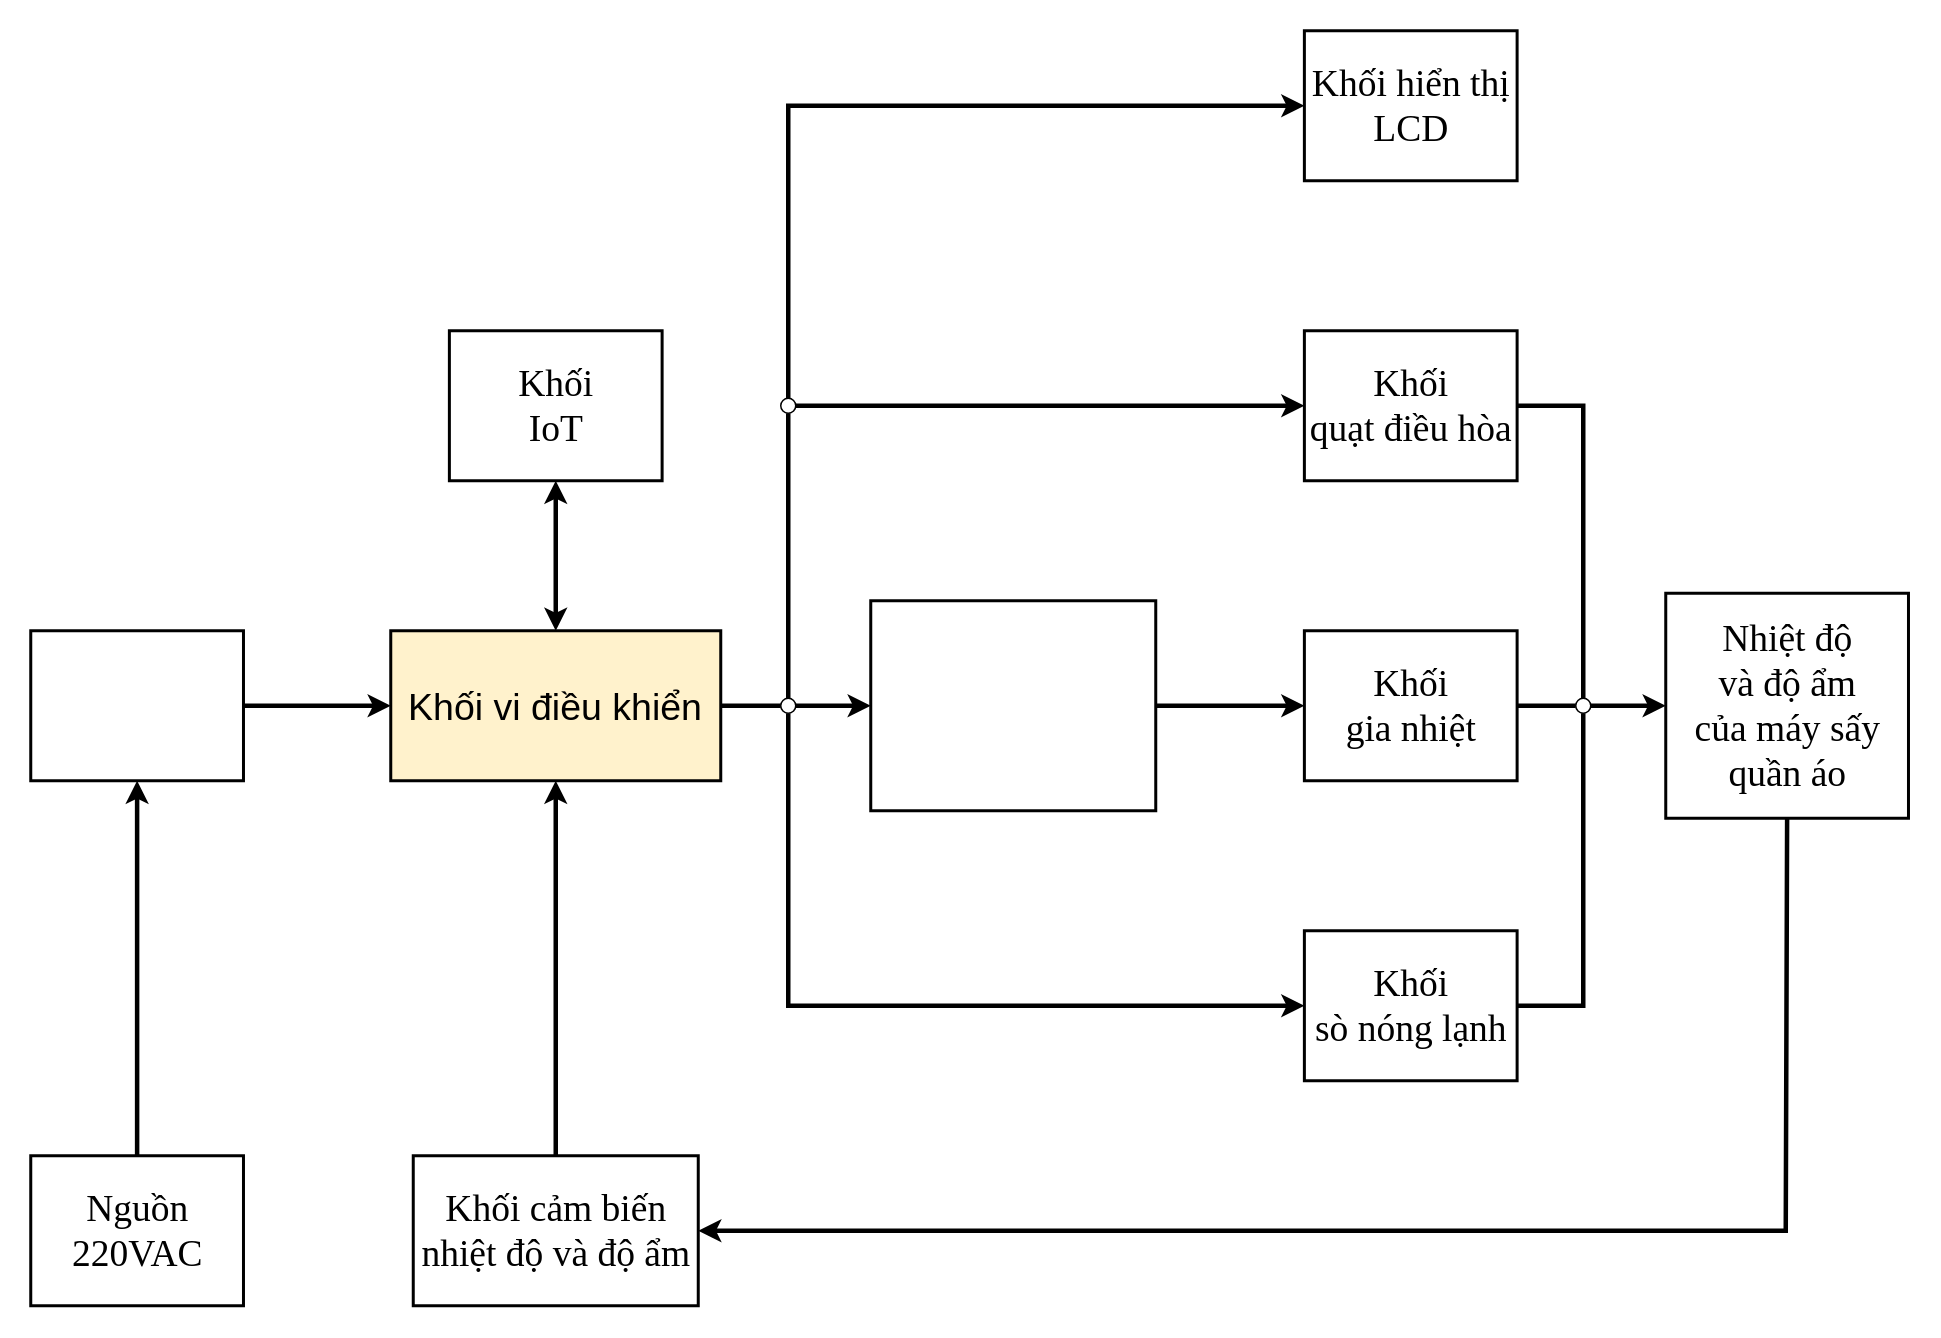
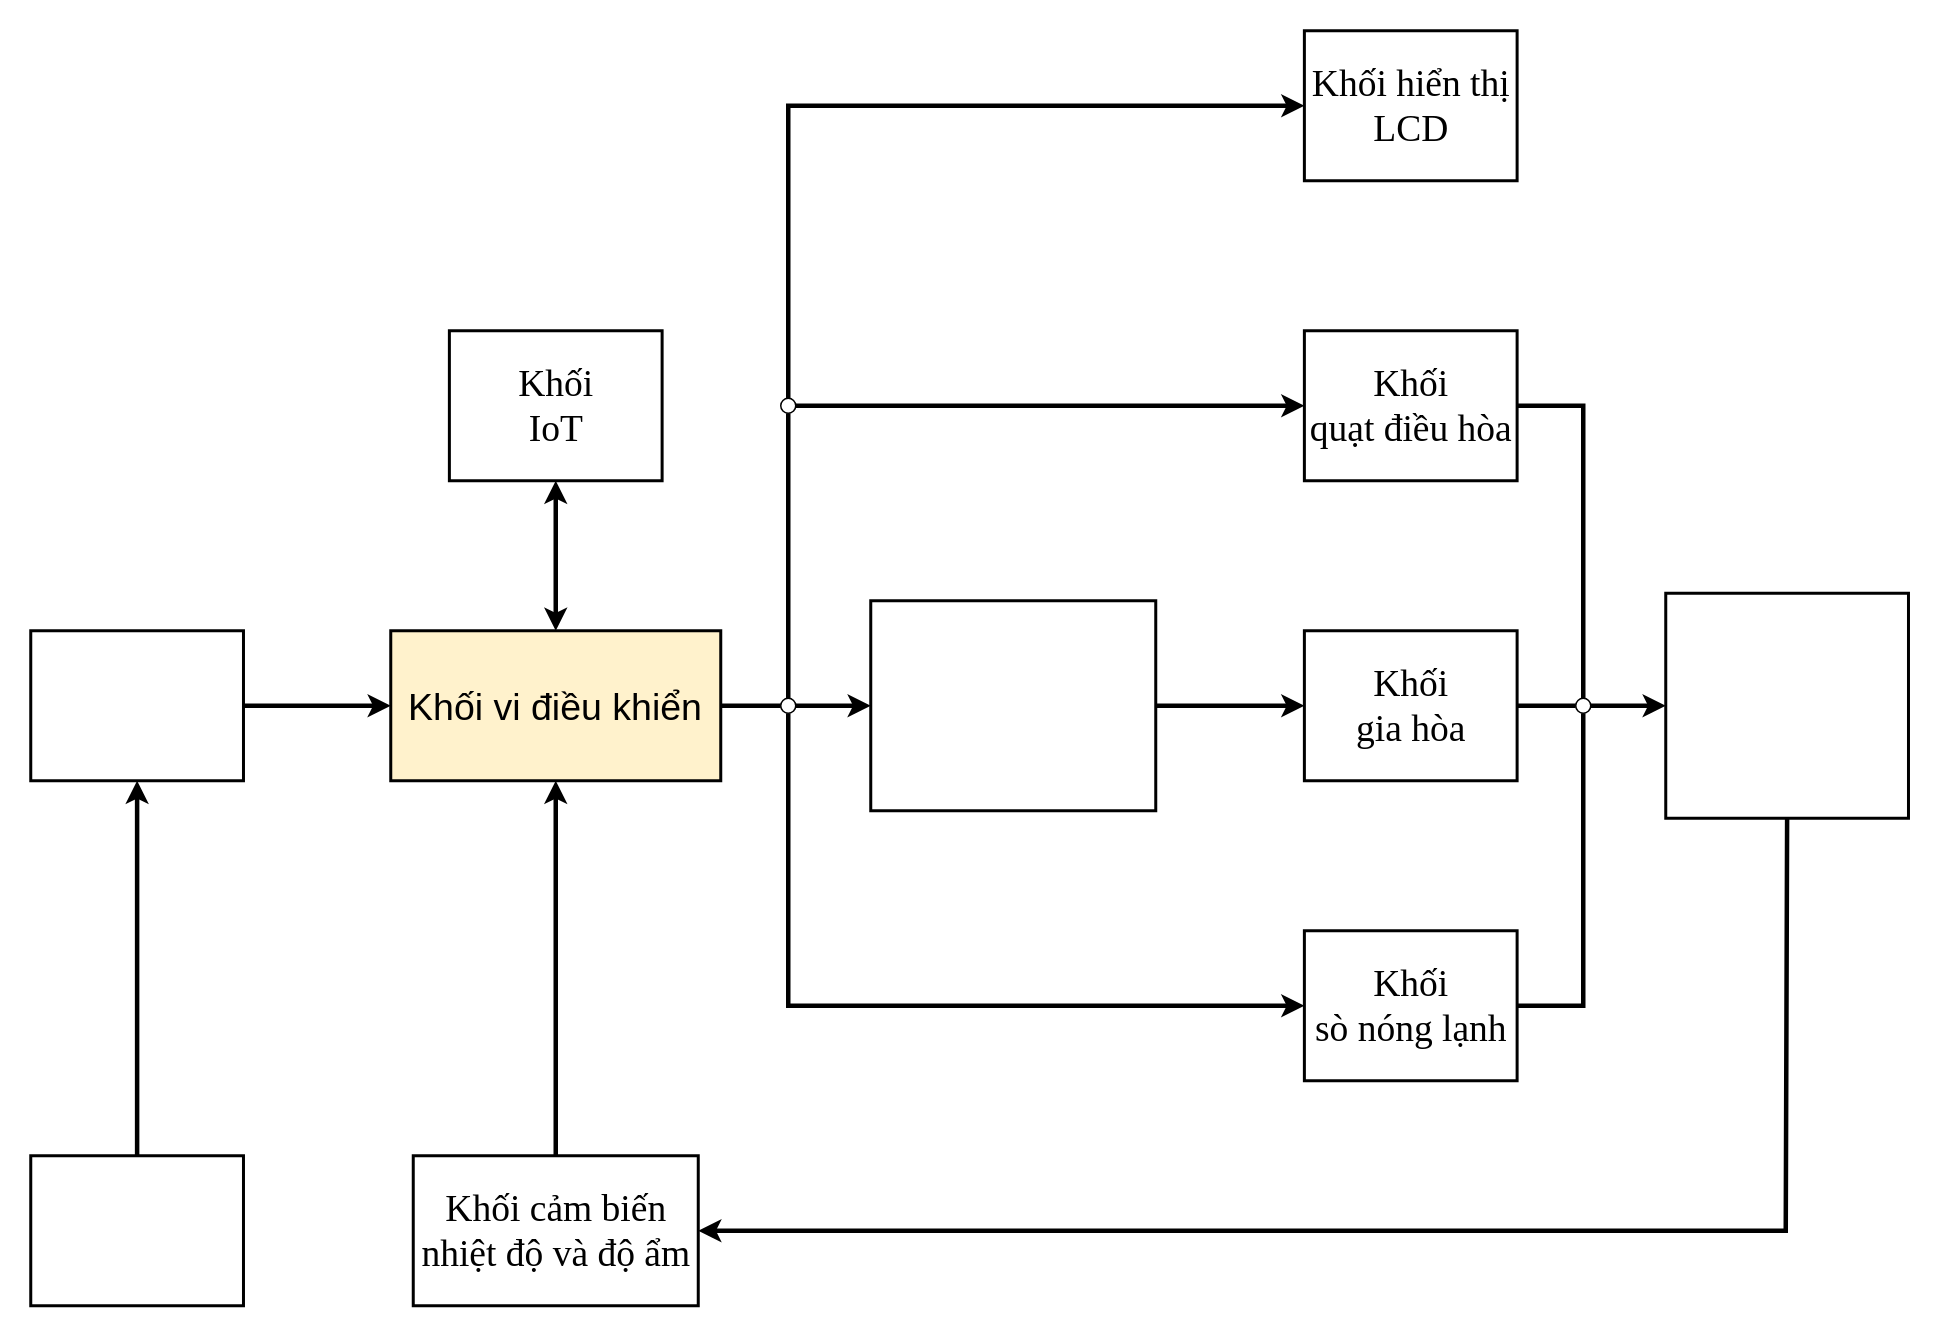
- <mxCell id="7" value="&lt;font face=&quot;Times New Roman&quot;&gt;&lt;span style=&quot;font-size: 25px;&quot;&gt;Khối&lt;/span&gt;&lt;/font&gt;&lt;div&gt;&lt;font face=&quot;Times New Roman&quot;&gt;&lt;span style=&quot;font-size: 25px;&quot;&gt;gia nhiệt&lt;/span&gt;&lt;/font&gt;&lt;/div&gt;" style="text;html=1;align=center;verticalAlign=middle;resizable=0;points=[];autosize=1;strokeColor=none;fillColor=none;fontColor=#000000;container=0;" parent="5" vertex="1"><mxGeometry x="15.906" y="15.002" width="110" height="70" as="geometry" /></mxCell>
+ <mxCell id="7" value="&lt;font face=&quot;Times New Roman&quot;&gt;&lt;span style=&quot;font-size: 25px;&quot;&gt;Khối&lt;/span&gt;&lt;/font&gt;&lt;div&gt;&lt;font face=&quot;Times New Roman&quot;&gt;&lt;span style=&quot;font-size: 25px;&quot;&gt;gia hòa&lt;/span&gt;&lt;/font&gt;&lt;/div&gt;" style="text;html=1;align=center;verticalAlign=middle;resizable=0;points=[];autosize=1;strokeColor=none;fillColor=none;fontColor=#000000;container=0;" parent="5" vertex="1"><mxGeometry x="15.906" y="15.002" width="110" height="70" as="geometry" /></mxCell>
- <mxCell id="40" value="&lt;font face=&quot;Times New Roman&quot;&gt;&lt;span style=&quot;font-size: 25px;&quot;&gt;Nhiệt độ&lt;/span&gt;&lt;/font&gt;&lt;div&gt;&lt;font face=&quot;Times New Roman&quot;&gt;&lt;span style=&quot;font-size: 25px;&quot;&gt;và độ ẩm&lt;/span&gt;&lt;/font&gt;&lt;div&gt;&lt;font face=&quot;Times New Roman&quot;&gt;&lt;span style=&quot;font-size: 25px;&quot;&gt;của máy sấy&lt;/span&gt;&lt;/font&gt;&lt;/div&gt;&lt;div&gt;&lt;font face=&quot;Times New Roman&quot;&gt;&lt;span style=&quot;font-size: 25px;&quot;&gt;quần áo&lt;/span&gt;&lt;/font&gt;&lt;/div&gt;&lt;/div&gt;" style="text;html=1;align=center;verticalAlign=middle;resizable=0;points=[];autosize=1;strokeColor=none;fillColor=none;fontColor=#000000;container=0;" vertex="1" parent="38"><mxGeometry x="5.906" y="10.002" width="150" height="130" as="geometry" /></mxCell>
- <mxCell id="15" value="&lt;font face=&quot;Times New Roman&quot;&gt;&lt;span style=&quot;font-size: 25px;&quot;&gt;Nguồn&lt;/span&gt;&lt;/font&gt;&lt;div&gt;&lt;font face=&quot;Times New Roman&quot;&gt;&lt;span style=&quot;font-size: 25px;&quot;&gt;220VAC&lt;/span&gt;&lt;/font&gt;&lt;/div&gt;" style="text;html=1;align=center;verticalAlign=middle;resizable=0;points=[];autosize=1;strokeColor=none;fillColor=none;fontColor=#000000;container=0;" parent="13" vertex="1"><mxGeometry x="15.906" y="15.002" width="110" height="70" as="geometry" /></mxCell>
